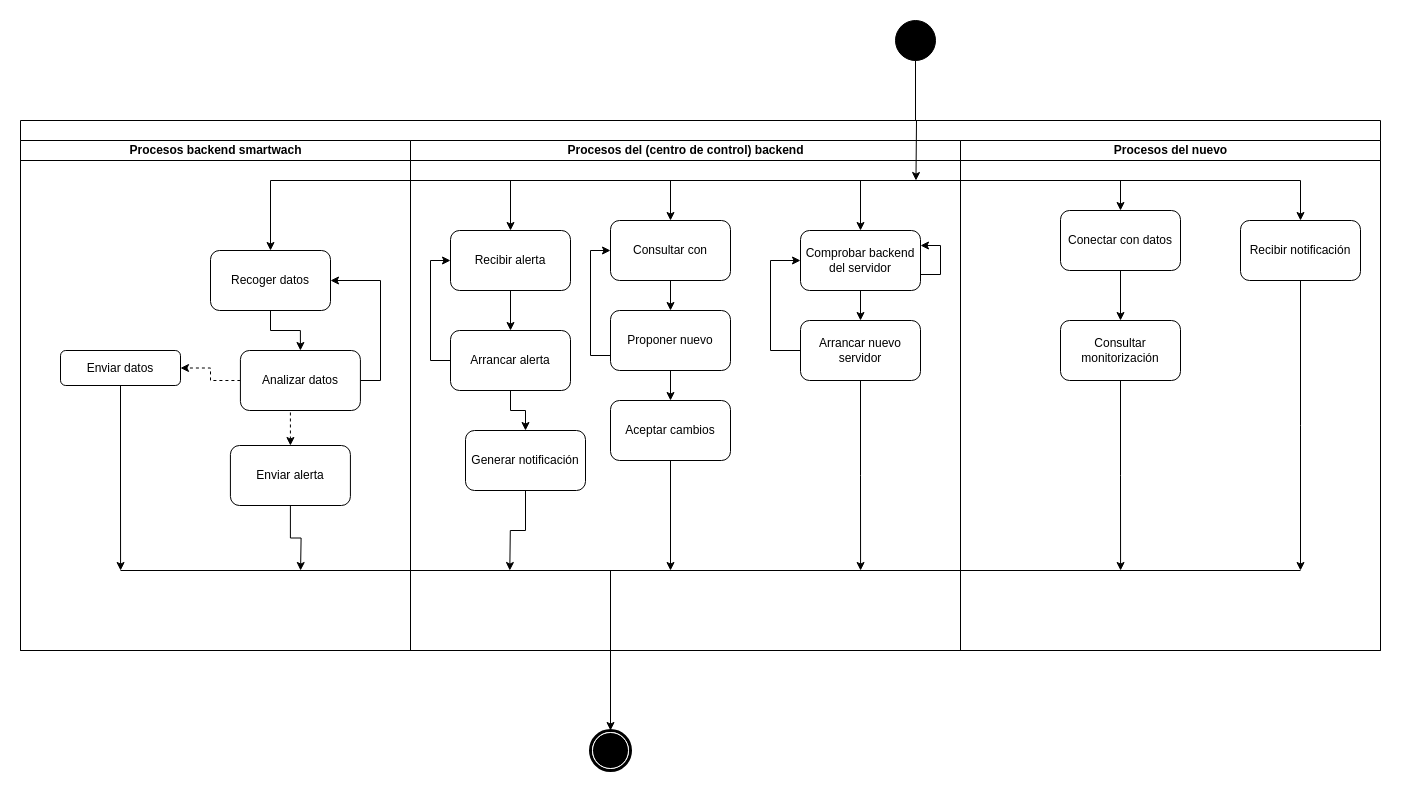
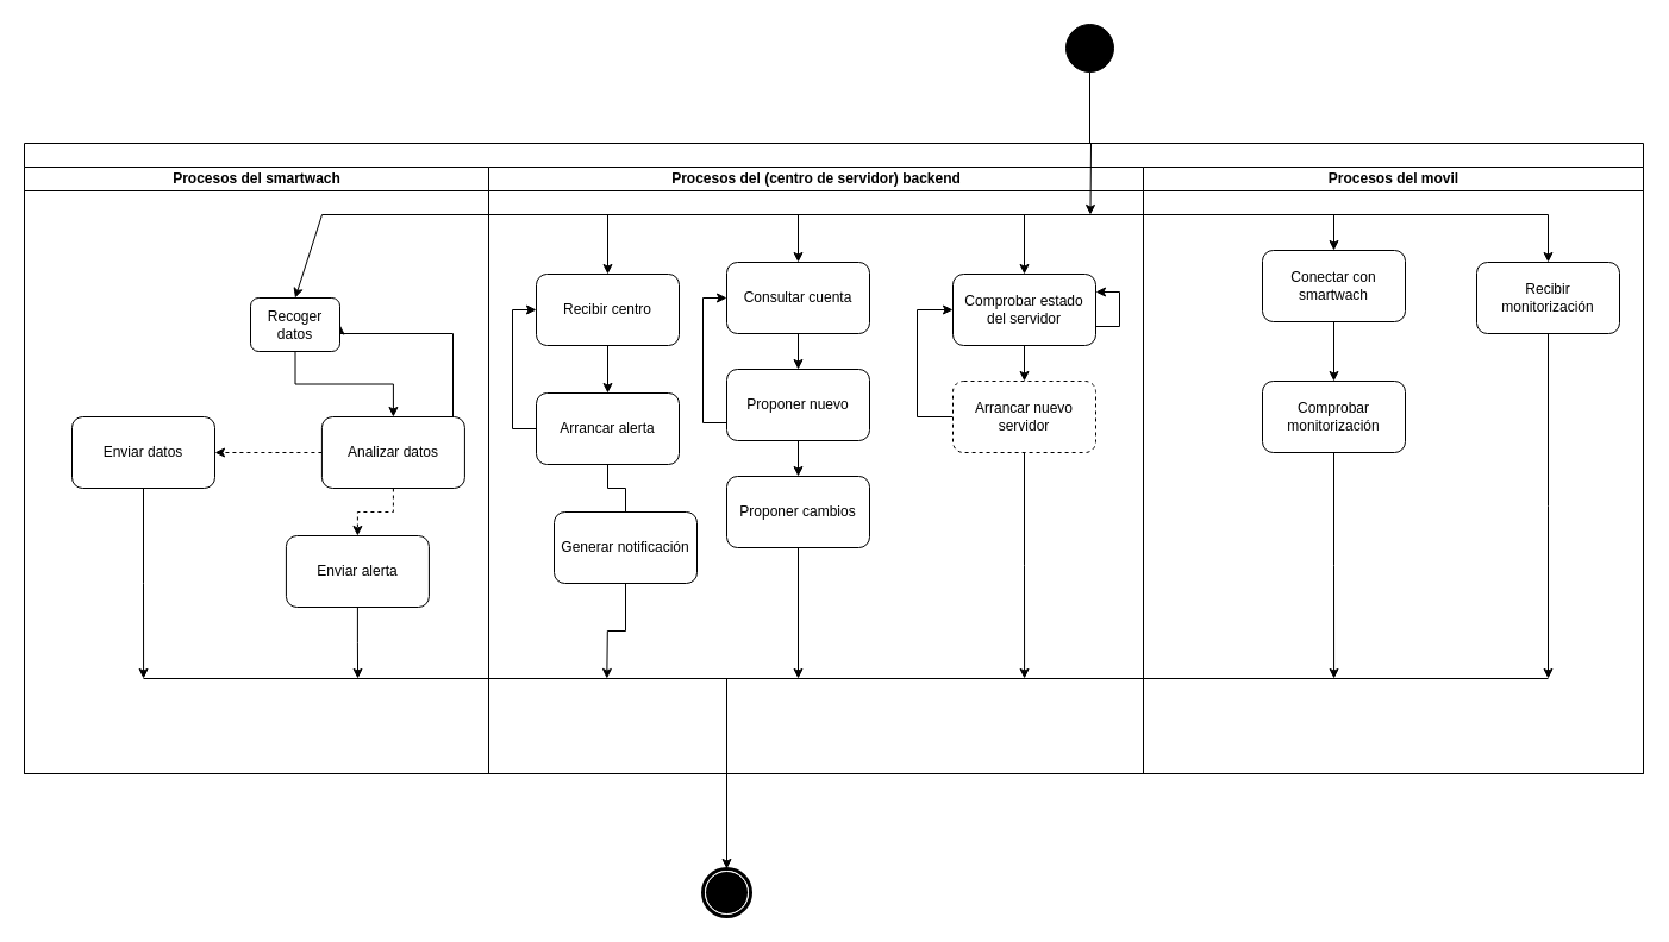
- <mxCell id="3" value="Procesos backend smartwach" style="swimlane;html=1;startSize=20;" vertex="1" parent="2"><mxGeometry y="20" width="390" height="510" as="geometry" /></mxCell>
+ <mxCell id="3" value="Procesos del smartwach" style="swimlane;html=1;startSize=20;" vertex="1" parent="2"><mxGeometry y="20" width="390" height="510" as="geometry" /></mxCell>
- <mxCell id="12" value="Procesos del (centro de control) backend" style="swimlane;html=1;startSize=20;" vertex="1" parent="2"><mxGeometry x="390" y="20" width="550" height="510" as="geometry" /></mxCell>
+ <mxCell id="12" value="Procesos del (centro de servidor) backend" style="swimlane;html=1;startSize=20;" vertex="1" parent="2"><mxGeometry x="390" y="20" width="550" height="510" as="geometry" /></mxCell>
- <mxCell id="30" value="Procesos del nuevo" style="swimlane;html=1;startSize=20;" vertex="1" parent="2"><mxGeometry x="940" y="20" width="420" height="510" as="geometry" /></mxCell>
+ <mxCell id="30" value="Procesos del movil" style="swimlane;html=1;startSize=20;" vertex="1" parent="2"><mxGeometry x="940" y="20" width="420" height="510" as="geometry" /></mxCell>
- <mxCell id="32" value="Conectar con datos" style="rounded=1;whiteSpace=wrap;html=1;" vertex="1" parent="30"><mxGeometry x="100" y="70" width="120" height="60" as="geometry" /></mxCell>
+ <mxCell id="32" value="Conectar con smartwach" style="rounded=1;whiteSpace=wrap;html=1;" vertex="1" parent="30"><mxGeometry x="100" y="70" width="120" height="60" as="geometry" /></mxCell>
- <mxCell id="20" value="Consultar con" style="rounded=1;whiteSpace=wrap;html=1;" vertex="1" parent="12"><mxGeometry x="200" y="80" width="120" height="60" as="geometry" /></mxCell>
+ <mxCell id="20" value="Consultar cuenta" style="rounded=1;whiteSpace=wrap;html=1;" vertex="1" parent="12"><mxGeometry x="200" y="80" width="120" height="60" as="geometry" /></mxCell>
- <mxCell id="34" value="Recibir notificación" style="rounded=1;whiteSpace=wrap;html=1;" vertex="1" parent="30"><mxGeometry x="280" y="80" width="120" height="60" as="geometry" /></mxCell>
+ <mxCell id="34" value="Recibir monitorización" style="rounded=1;whiteSpace=wrap;html=1;" vertex="1" parent="30"><mxGeometry x="280" y="80" width="120" height="60" as="geometry" /></mxCell>
- <mxCell id="14" value="Recibir alerta" style="rounded=1;whiteSpace=wrap;html=1;" vertex="1" parent="12"><mxGeometry x="40" y="90" width="120" height="60" as="geometry" /></mxCell>
+ <mxCell id="14" value="Recibir centro" style="rounded=1;whiteSpace=wrap;html=1;" vertex="1" parent="12"><mxGeometry x="40" y="90" width="120" height="60" as="geometry" /></mxCell>
- <mxCell id="26" value="Comprobar backend del servidor" style="rounded=1;whiteSpace=wrap;html=1;" vertex="1" parent="12"><mxGeometry x="390" y="90" width="120" height="60" as="geometry" /></mxCell>
+ <mxCell id="26" value="Comprobar estado del servidor" style="rounded=1;whiteSpace=wrap;html=1;" vertex="1" parent="12"><mxGeometry x="390" y="90" width="120" height="60" as="geometry" /></mxCell>
- <mxCell id="9" value="Recoger datos" style="rounded=1;whiteSpace=wrap;html=1;" vertex="1" parent="3"><mxGeometry x="190" y="110" width="120" height="60" as="geometry" /></mxCell>
+ <mxCell id="9" value="Recoger datos" style="rounded=1;whiteSpace=wrap;html=1;" vertex="1" parent="3"><mxGeometry x="190" y="110" width="75" height="45" as="geometry" /></mxCell>
- <mxCell id="28" value="Arrancar nuevo servidor" style="rounded=1;whiteSpace=wrap;html=1;" vertex="1" parent="12"><mxGeometry x="390" y="180" width="120" height="60" as="geometry" /></mxCell>
+ <mxCell id="28" value="Arrancar nuevo servidor" style="rounded=1;whiteSpace=wrap;html=1;dashed=1;" vertex="1" parent="12"><mxGeometry x="390" y="180" width="120" height="60" as="geometry" /></mxCell>
- <mxCell id="36" value="Consultar monitorización" style="rounded=1;whiteSpace=wrap;html=1;" vertex="1" parent="30"><mxGeometry x="100" y="180" width="120" height="60" as="geometry" /></mxCell>
+ <mxCell id="36" value="Comprobar monitorización" style="rounded=1;whiteSpace=wrap;html=1;" vertex="1" parent="30"><mxGeometry x="100" y="180" width="120" height="60" as="geometry" /></mxCell>
- <mxCell id="11" value="Enviar datos" style="rounded=1;whiteSpace=wrap;html=1;" vertex="1" parent="3"><mxGeometry x="40.0" y="210" width="120" height="35" as="geometry" /></mxCell>
+ <mxCell id="11" value="Enviar datos" style="rounded=1;whiteSpace=wrap;html=1;" vertex="1" parent="3"><mxGeometry x="40.0" y="210" width="120" height="60" as="geometry" /></mxCell>
- <mxCell id="7" value="Analizar datos" style="rounded=1;whiteSpace=wrap;html=1;" vertex="1" parent="3"><mxGeometry x="219.92" y="210" width="120" height="60" as="geometry" /></mxCell>
+ <mxCell id="7" value="Analizar datos" style="rounded=1;whiteSpace=wrap;html=1;" vertex="1" parent="3"><mxGeometry x="249.92" y="210" width="120" height="60" as="geometry" /></mxCell>
- <mxCell id="16" style="edgeStyle=orthogonalEdgeStyle;rounded=0;orthogonalLoop=1;jettySize=auto;html=1;exitX=0.5;exitY=1;exitDx=0;exitDy=0;entryX=0.5;entryY=0;entryDx=0;entryDy=0;" edge="1" parent="12" source="18" target="15"><mxGeometry relative="1" as="geometry" /></mxCell>
+ <mxCell id="16" style="edgeStyle=orthogonalEdgeStyle;rounded=0;orthogonalLoop=1;jettySize=auto;html=1;exitX=0.5;exitY=1;exitDx=0;exitDy=0;entryX=0.5;entryY=0;entryDx=0;entryDy=0;endArrow=none;" edge="1" parent="12" source="18" target="15"><mxGeometry relative="1" as="geometry" /></mxCell>
- <mxCell id="24" value="Aceptar cambios" style="rounded=1;whiteSpace=wrap;html=1;" vertex="1" parent="12"><mxGeometry x="200" y="260" width="120" height="60" as="geometry" /></mxCell>
+ <mxCell id="24" value="Proponer cambios" style="rounded=1;whiteSpace=wrap;html=1;" vertex="1" parent="12"><mxGeometry x="200" y="260" width="120" height="60" as="geometry" /></mxCell>
- <mxCell id="10" value="Enviar alerta" style="rounded=1;whiteSpace=wrap;html=1;" vertex="1" parent="3"><mxGeometry x="209.92" y="305" width="120" height="60" as="geometry" /></mxCell>
+ <mxCell id="10" value="Enviar alerta" style="rounded=1;whiteSpace=wrap;html=1;" vertex="1" parent="3"><mxGeometry x="219.92" y="310" width="120" height="60" as="geometry" /></mxCell>
